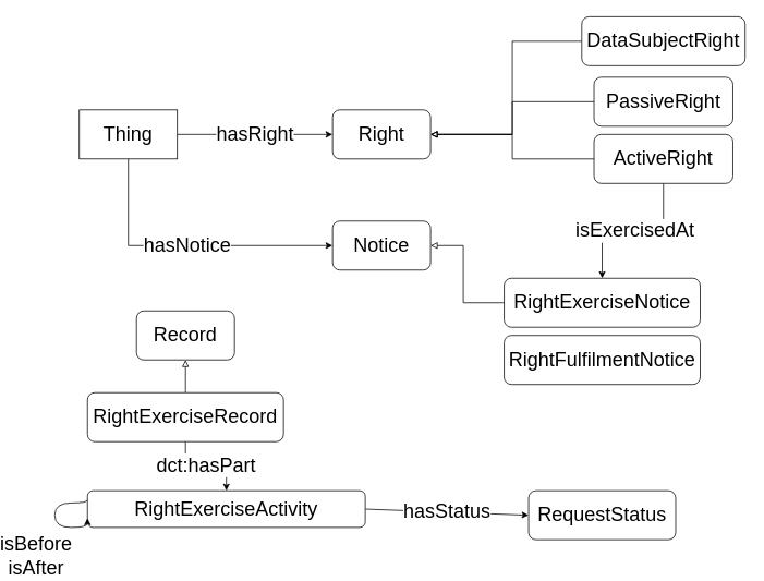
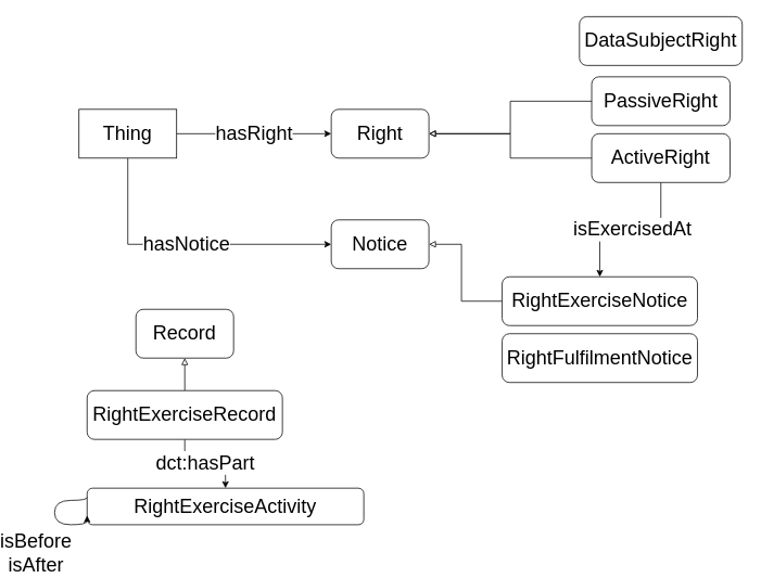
- <mxCell id="14" style="edgeStyle=orthogonalEdgeStyle;rounded=0;orthogonalLoop=1;jettySize=auto;html=1;exitX=0;exitY=0.5;exitDx=0;exitDy=0;entryX=1;entryY=0.5;entryDx=0;entryDy=0;fontSize=24;endArrow=block;endFill=0;" edge="1" parent="1" source="15" target="5"><mxGeometry relative="1" as="geometry"><Array as="points"><mxPoint x="580" y="50" /><mxPoint x="580" y="164" /></Array></mxGeometry></mxCell>
- <mxCell id="21" value="hasStatus" style="rounded=0;orthogonalLoop=1;jettySize=auto;html=1;exitX=1;exitY=0.5;exitDx=0;exitDy=0;entryX=0;entryY=0.5;entryDx=0;entryDy=0;fontSize=24;" edge="1" parent="1" source="22" target="24"><mxGeometry relative="1" as="geometry" /></mxCell>
- <mxCell id="24" value="RequestStatus" style="rounded=1;whiteSpace=wrap;html=1;fontSize=24;" vertex="1" parent="1"><mxGeometry x="600" y="600" width="180" height="60" as="geometry" /></mxCell>
